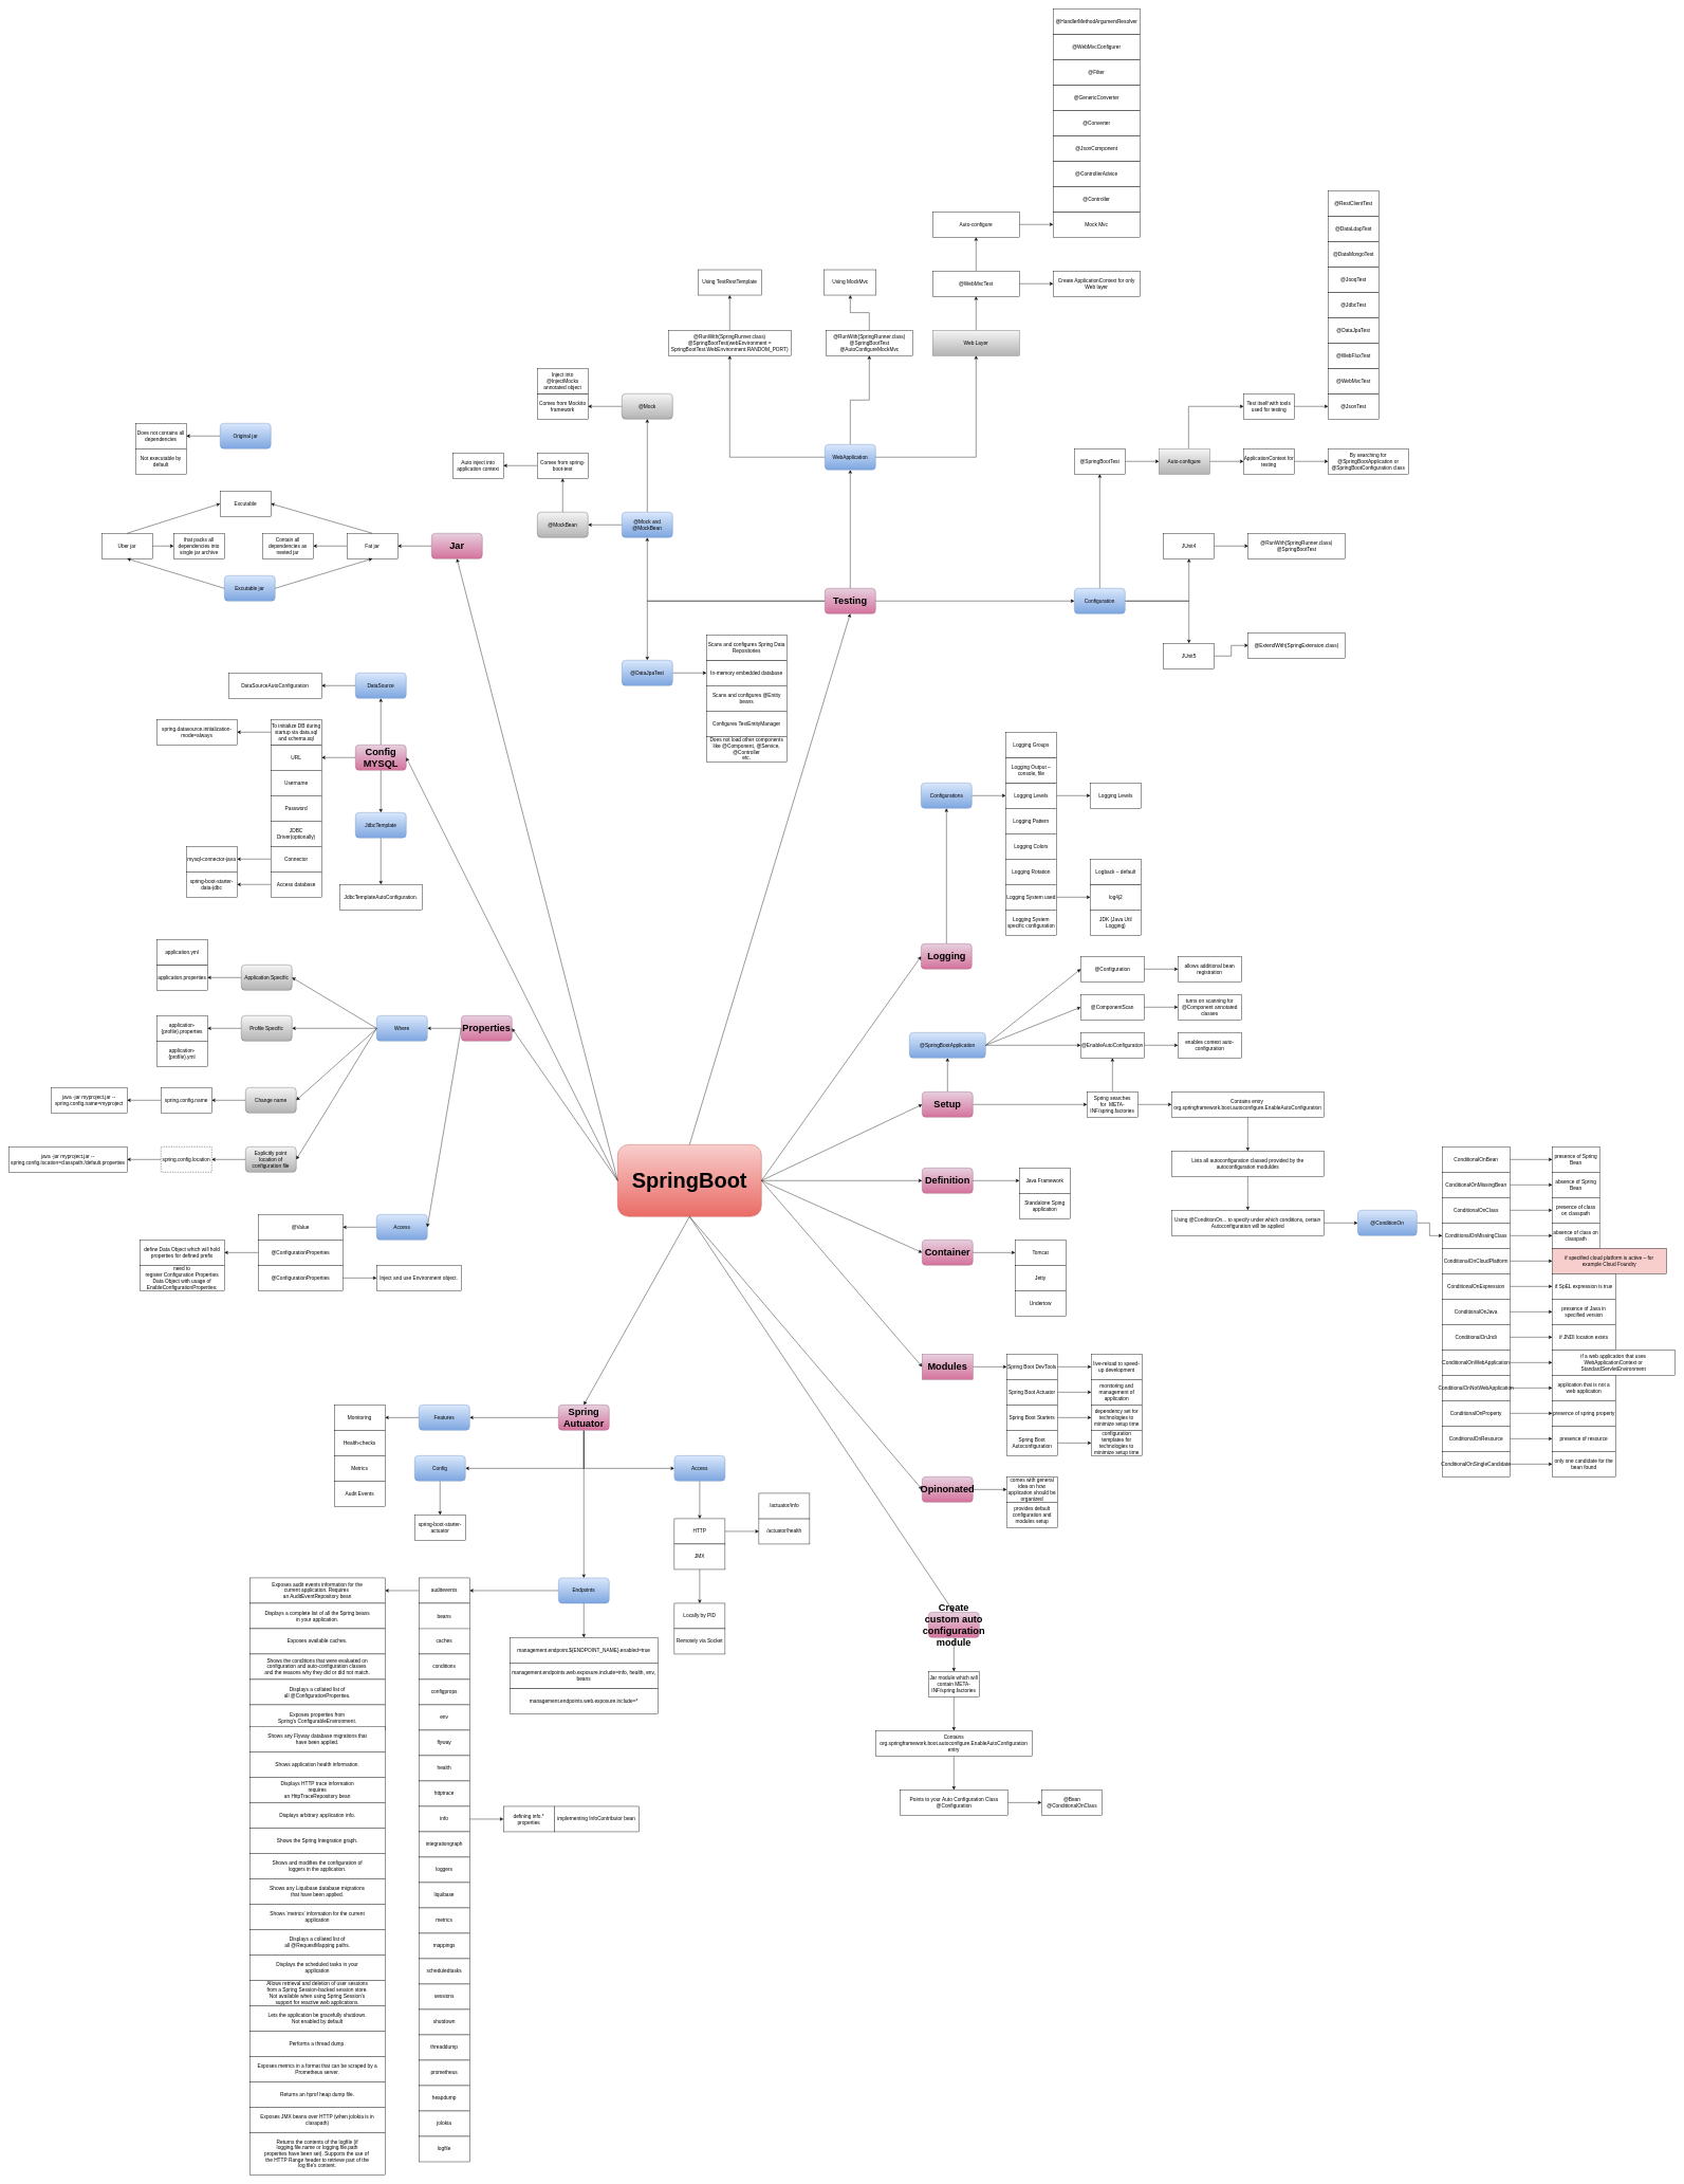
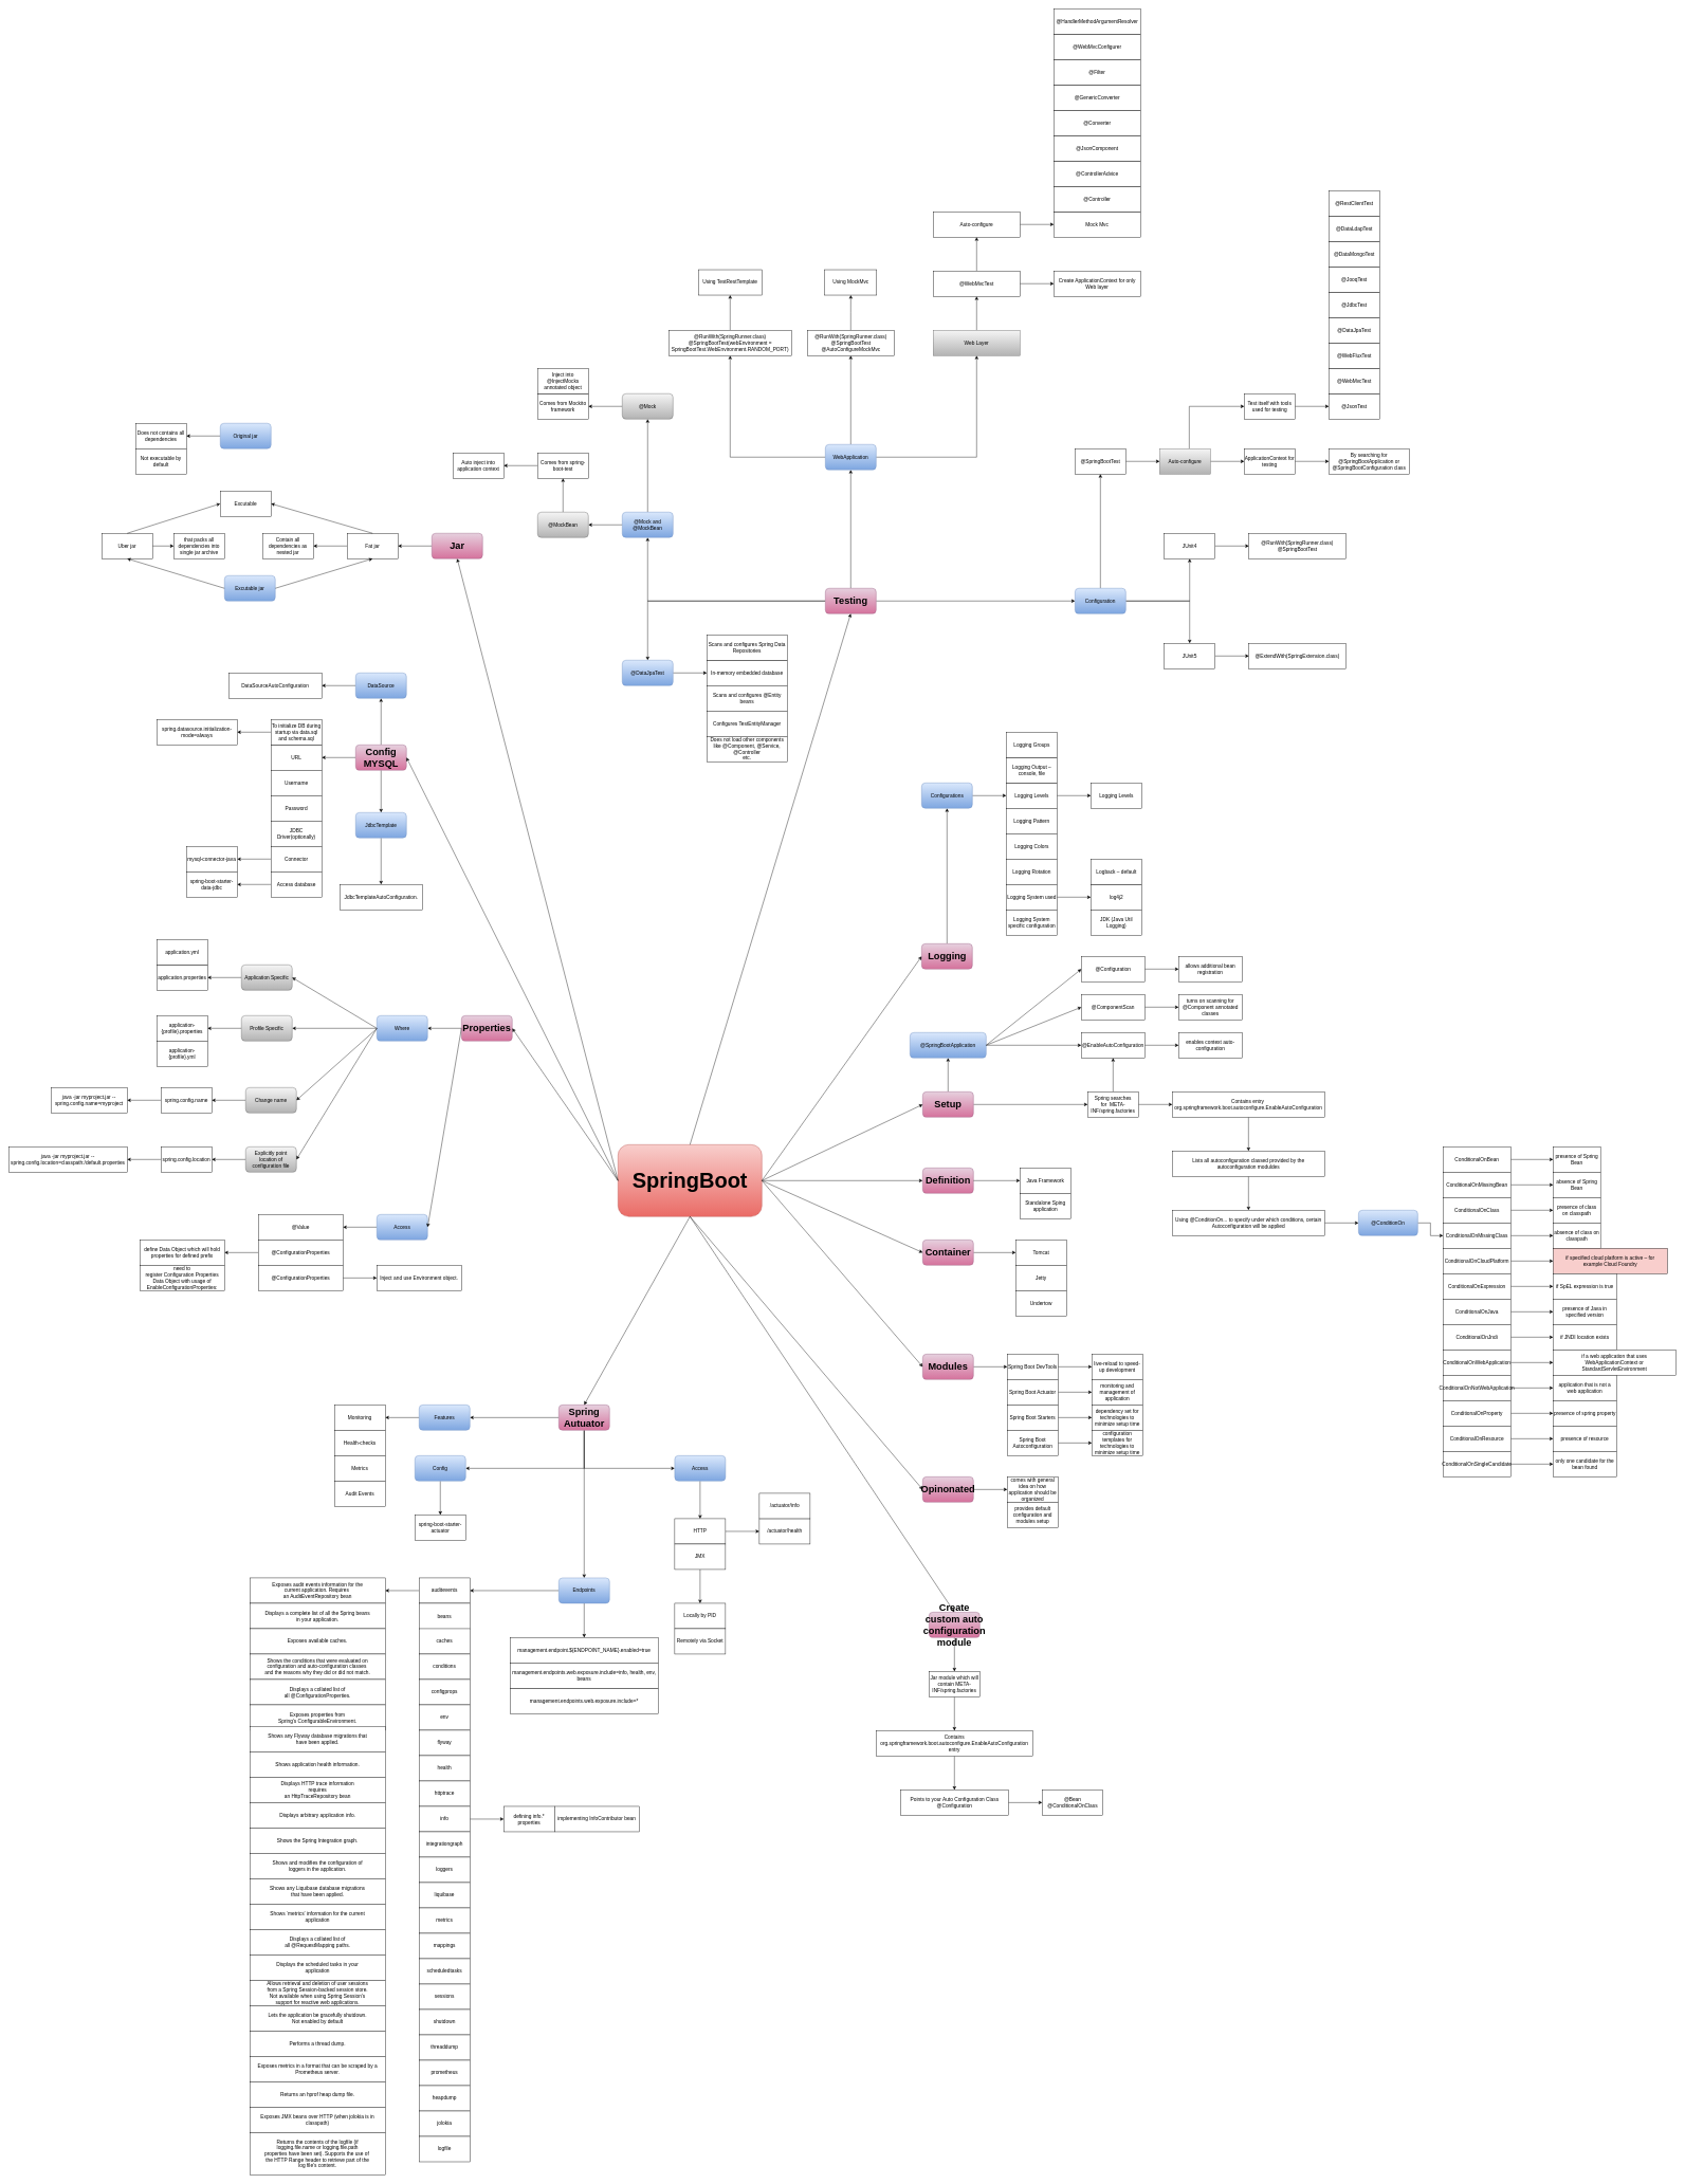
- <mxCell id="330" value="@RunWith(SpringRunner.class)&#10;@SpringBootTest&#10;@AutoConfigureMockMvc" style="rounded=0;whiteSpace=wrap;html=1;direction=east;fontSize=12;" vertex="1" parent="1"><mxGeometry x="1952.5" y="780" width="205" height="60" as="geometry" /></mxCell>
+ <mxCell id="330" value="@RunWith(SpringRunner.class)&#10;@SpringBootTest&#10;@AutoConfigureMockMvc" style="rounded=0;whiteSpace=wrap;html=1;direction=east;fontSize=12;" vertex="1" parent="1"><mxGeometry x="1907.5" y="780" width="205" height="60" as="geometry" /></mxCell>
- <mxCell id="305" value="@ExtendWith(SpringExtension.class)" style="rounded=0;whiteSpace=wrap;html=1;direction=east;fontSize=12;" vertex="1" parent="1"><mxGeometry x="2951" y="1495" width="229" height="60" as="geometry" /></mxCell>
+ <mxCell id="305" value="@ExtendWith(SpringExtension.class)" style="rounded=0;whiteSpace=wrap;html=1;direction=east;fontSize=12;" vertex="1" parent="1"><mxGeometry x="2951" y="1520" width="229" height="60" as="geometry" /></mxCell>
- <mxCell id="127" value="spring.config.location" style="rounded=0;whiteSpace=wrap;html=1;direction=east;fontSize=12;dashed=1;" vertex="1" parent="1"><mxGeometry x="380" y="2710" width="120" height="60" as="geometry" /></mxCell>
+ <mxCell id="127" value="spring.config.location" style="rounded=0;whiteSpace=wrap;html=1;direction=east;fontSize=12;" vertex="1" parent="1"><mxGeometry x="380" y="2710" width="120" height="60" as="geometry" /></mxCell>
- <mxCell id="14" value="Modules" style="whiteSpace=wrap;html=1;gradientColor=#d5739d;fillColor=#e6d0de;strokeColor=#996185;fontStyle=1;fontSize=23;direction=east;rounded=0;" vertex="1" parent="1"><mxGeometry x="2180" y="3200" width="120" height="60" as="geometry" /></mxCell>
+ <mxCell id="14" value="Modules" style="rounded=1;whiteSpace=wrap;html=1;gradientColor=#d5739d;fillColor=#e6d0de;strokeColor=#996185;fontStyle=1;fontSize=23;direction=east;" vertex="1" parent="1"><mxGeometry x="2180" y="3200" width="120" height="60" as="geometry" /></mxCell>
